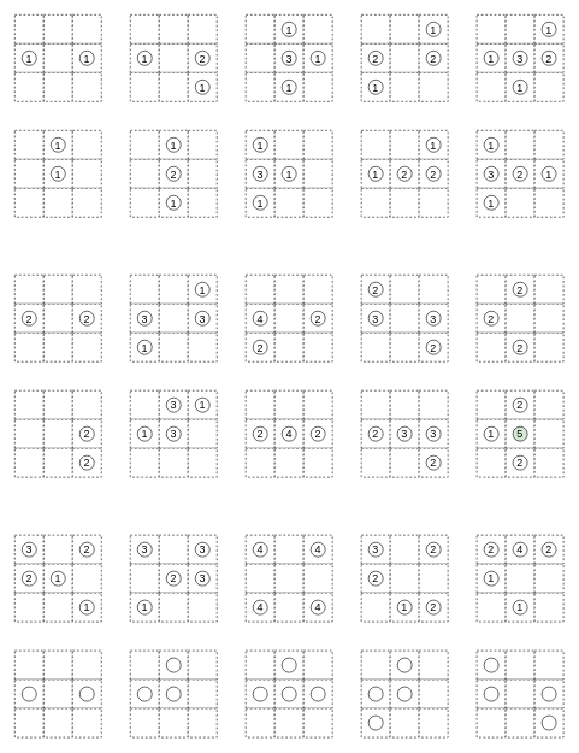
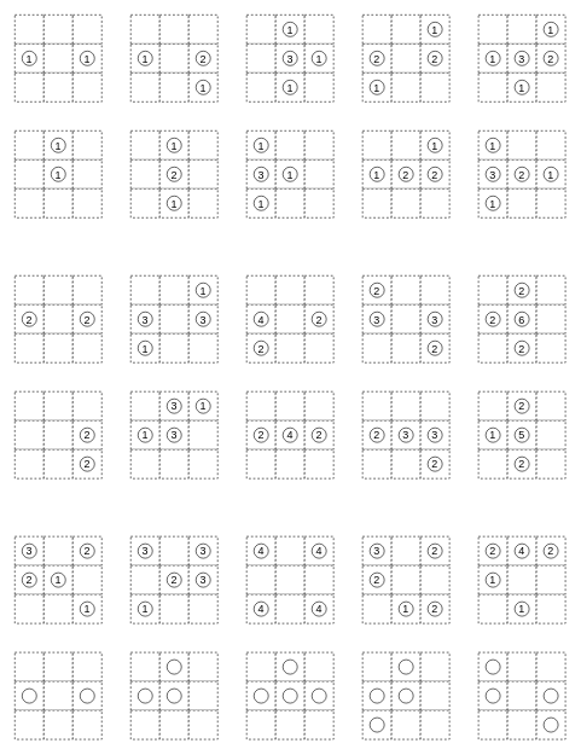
+ <mxCell id="323" value="6" style="ellipse;whiteSpace=wrap;html=1;aspect=fixed;fontSize=15;" vertex="1" parent="1"><mxGeometry x="710" y="430" width="20" height="20" as="geometry" /></mxCell>
- <mxCell id="327" value="5" style="ellipse;whiteSpace=wrap;html=1;aspect=fixed;fontSize=15;fillColor=#d5e8d4;" vertex="1" parent="1"><mxGeometry x="710" y="590" width="20" height="20" as="geometry" /></mxCell>
+ <mxCell id="327" value="5" style="ellipse;whiteSpace=wrap;html=1;aspect=fixed;fontSize=15;" vertex="1" parent="1"><mxGeometry x="710" y="590" width="20" height="20" as="geometry" /></mxCell>
